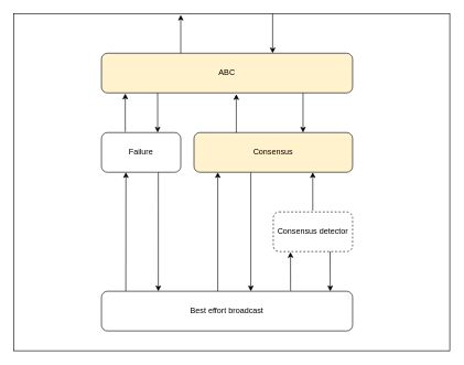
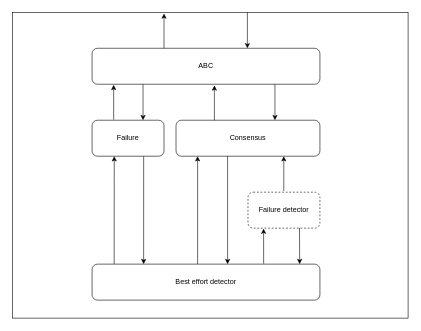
- <mxCell id="3" value="ABC" style="rounded=1;whiteSpace=wrap;html=1;fillColor=#fff2cc;" parent="1" vertex="1"><mxGeometry x="153" y="80" width="380" height="60" as="geometry" /></mxCell>
+ <mxCell id="3" value="ABC" style="rounded=1;whiteSpace=wrap;html=1;" parent="1" vertex="1"><mxGeometry x="153" y="80" width="380" height="60" as="geometry" /></mxCell>
- <mxCell id="5" value="Consensus" style="rounded=1;whiteSpace=wrap;html=1;fillColor=#fff2cc;" parent="1" vertex="1"><mxGeometry x="293" y="200" width="240" height="60" as="geometry" /></mxCell>
+ <mxCell id="5" value="Consensus" style="rounded=1;whiteSpace=wrap;html=1;" parent="1" vertex="1"><mxGeometry x="293" y="200" width="240" height="60" as="geometry" /></mxCell>
- <mxCell id="7" value="Consensus detector" style="rounded=1;whiteSpace=wrap;html=1;dashed=1;" parent="1" vertex="1"><mxGeometry x="413" y="320" width="120" height="60" as="geometry" /></mxCell>
+ <mxCell id="7" value="Failure detector" style="rounded=1;whiteSpace=wrap;html=1;dashed=1;" parent="1" vertex="1"><mxGeometry x="413" y="320" width="120" height="60" as="geometry" /></mxCell>
- <mxCell id="6" value="Best effort broadcast" style="rounded=1;whiteSpace=wrap;html=1;" parent="1" vertex="1"><mxGeometry x="153" y="440" width="380" height="60" as="geometry" /></mxCell>
+ <mxCell id="6" value="Best effort detector" style="rounded=1;whiteSpace=wrap;html=1;" parent="1" vertex="1"><mxGeometry x="153" y="440" width="380" height="60" as="geometry" /></mxCell>
